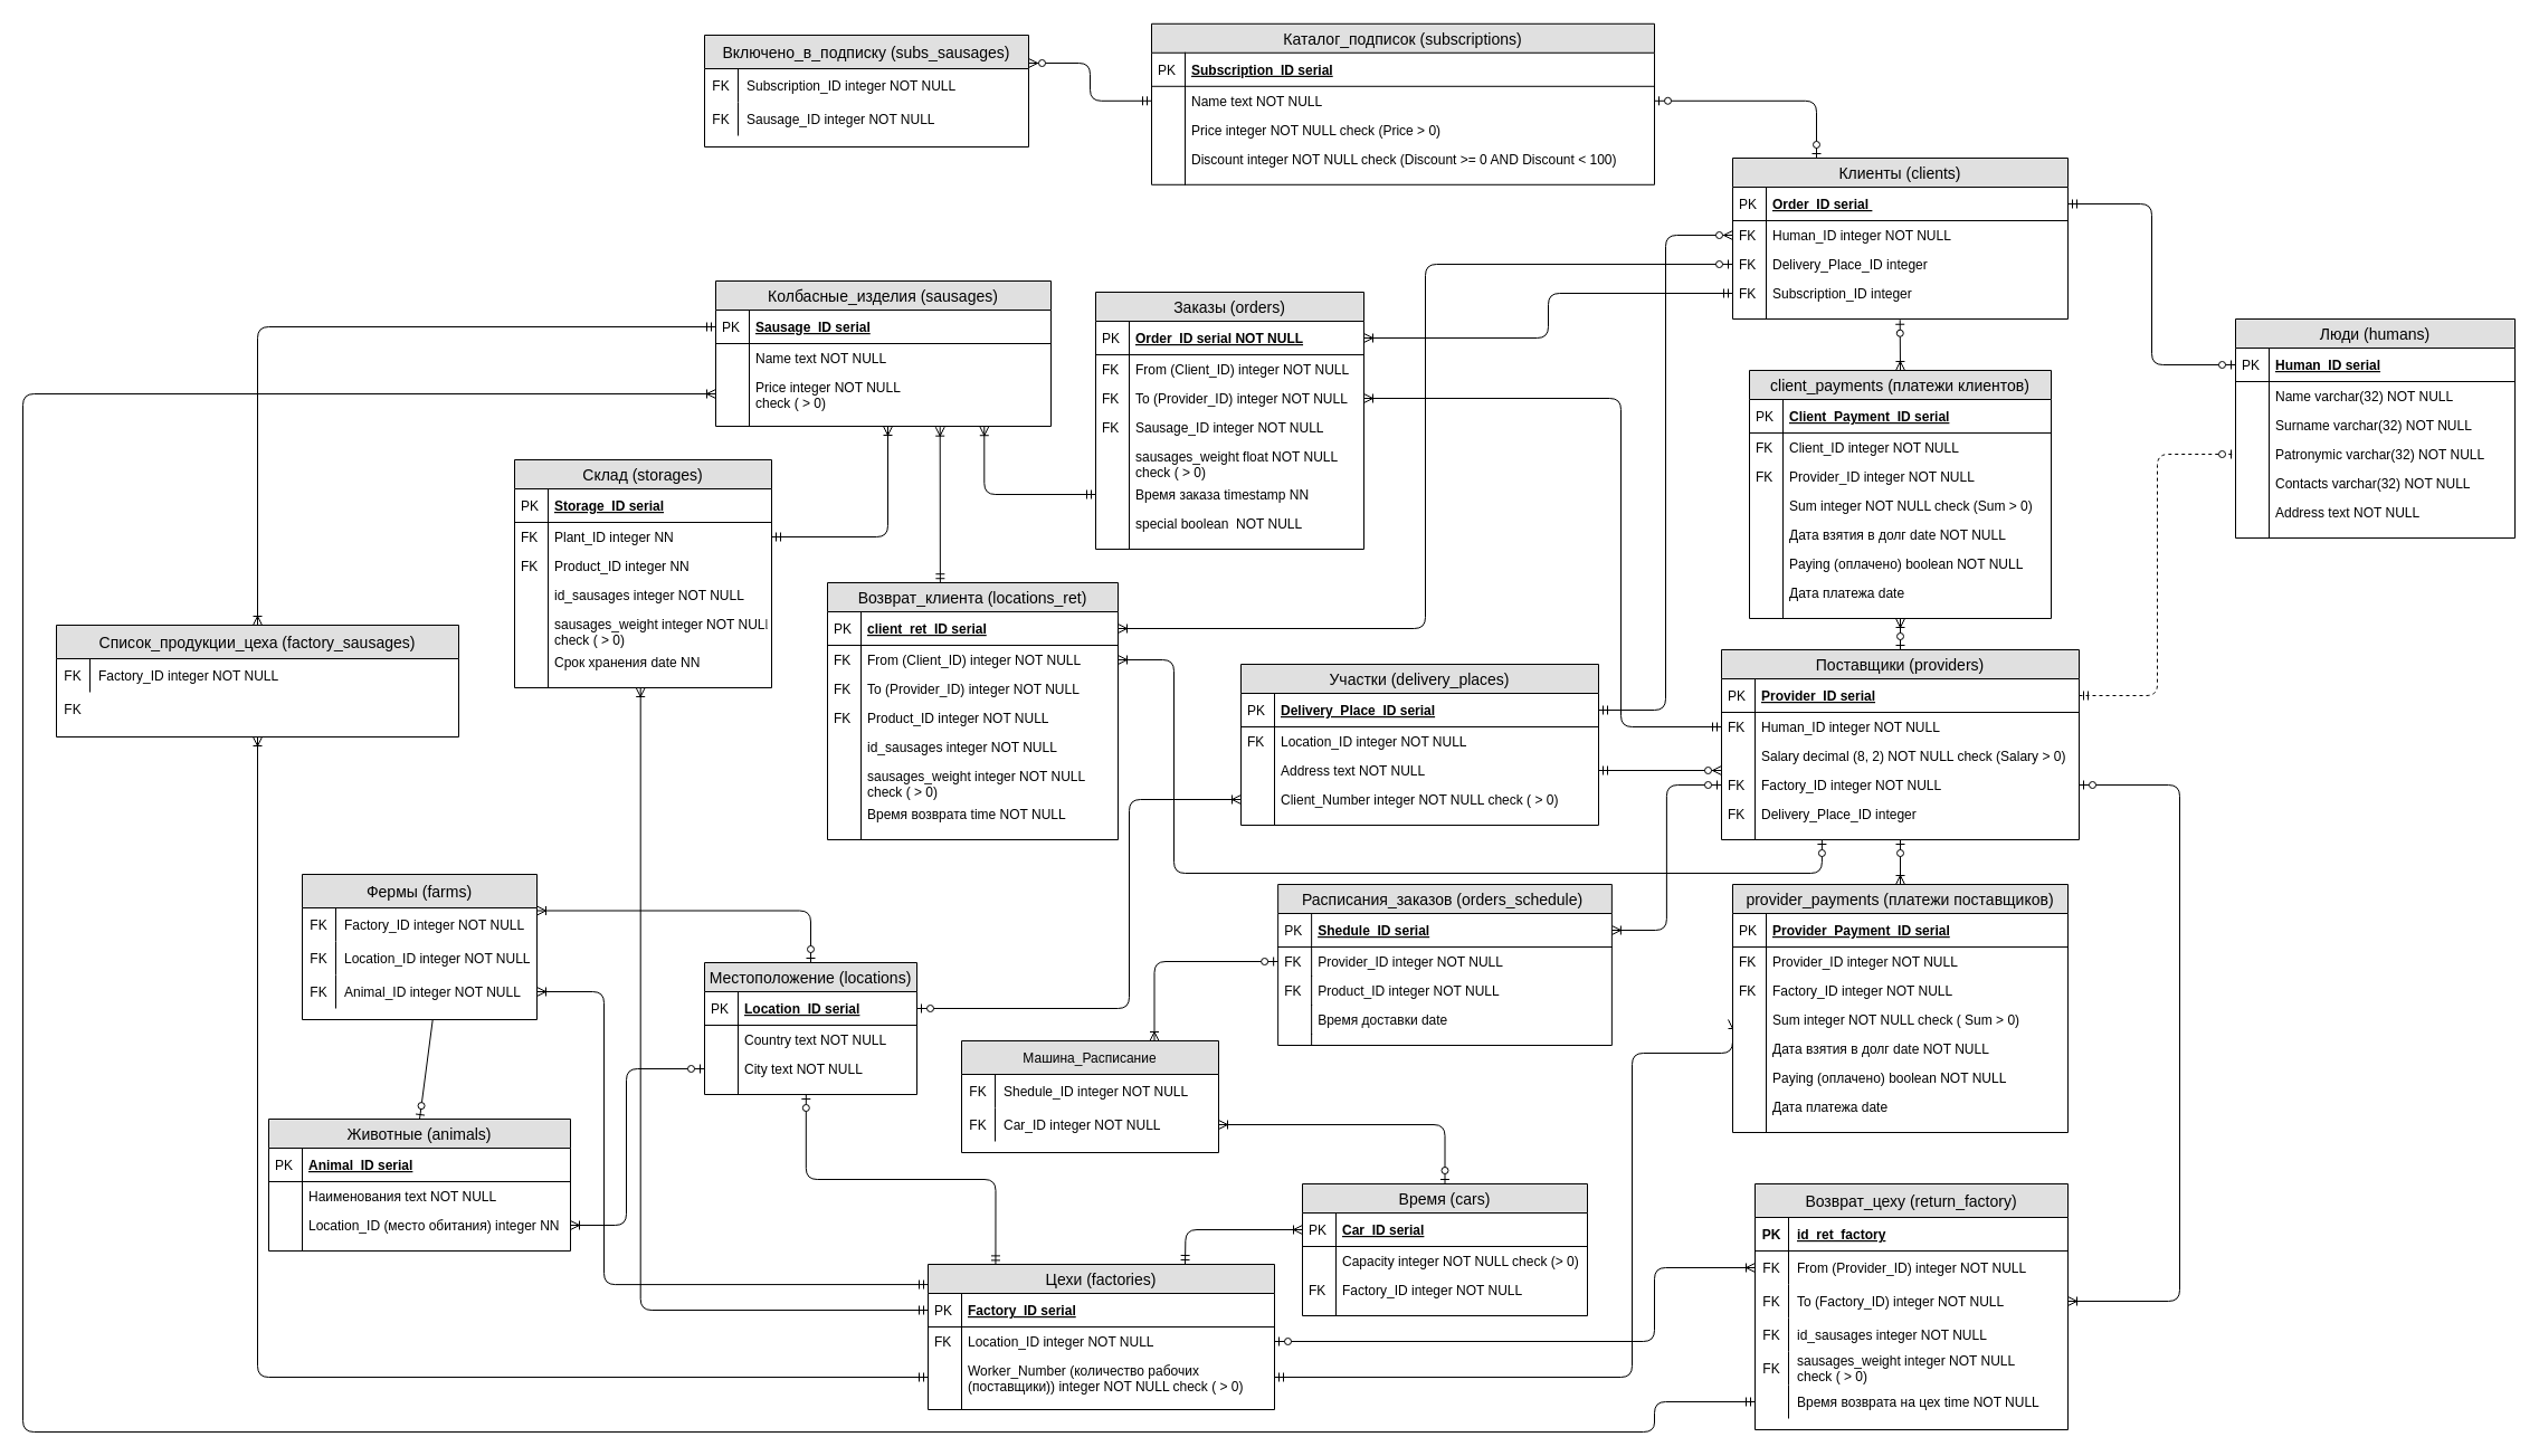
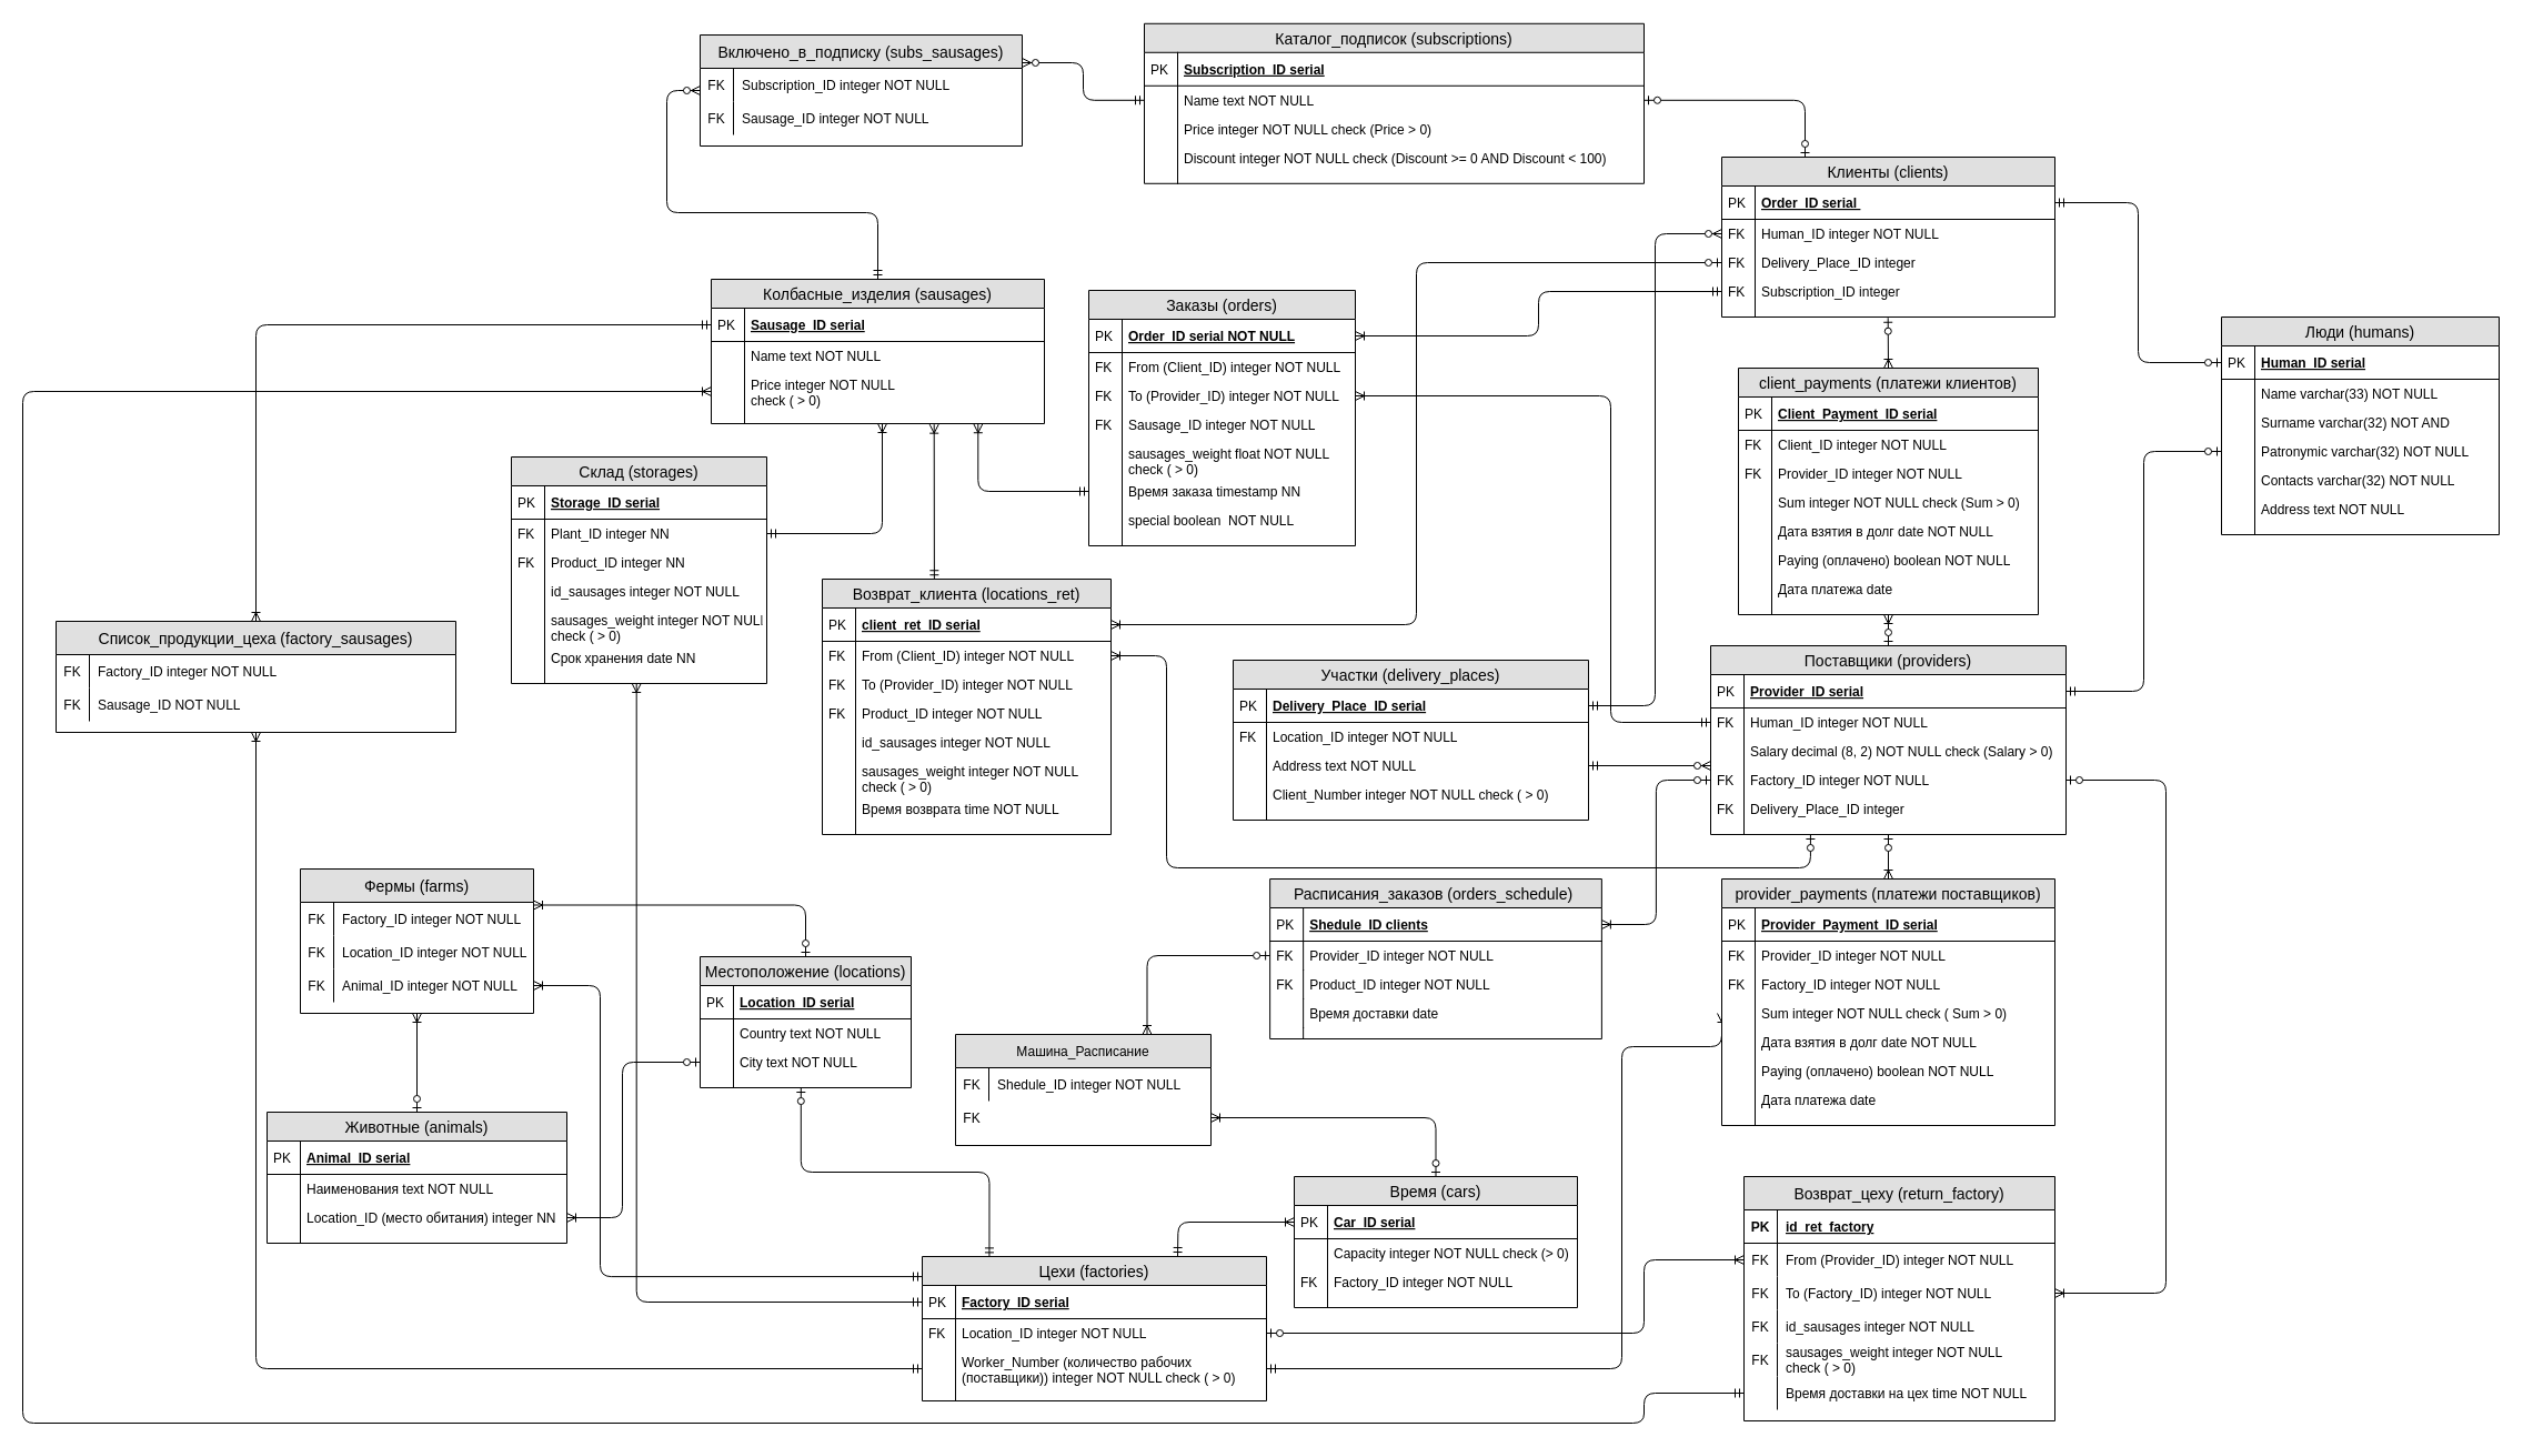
+ <mxCell id="190" value="" style="edgeStyle=orthogonalEdgeStyle;fontSize=12;html=1;endArrow=ERzeroToMany;startArrow=ERmandOne;exitX=0.5;exitY=0;exitDx=0;exitDy=0;entryX=0;entryY=0.5;entryDx=0;entryDy=0;" parent="1" source="153" target="38" edge="1"><mxGeometry width="100" height="100" relative="1" as="geometry"><mxPoint x="510" y="151" as="sourcePoint" /><mxPoint x="610" y="51" as="targetPoint" /><Array as="points"><mxPoint x="790" y="191" /><mxPoint x="600" y="191" /><mxPoint x="600" y="81" /></Array></mxGeometry></mxCell>
- <mxCell id="65" value="Name varchar(32) NOT NULL" style="shape=partialRectangle;top=0;left=0;right=0;bottom=0;align=left;verticalAlign=top;fillColor=none;spacingLeft=34;spacingRight=4;overflow=hidden;rotatable=0;points=[[0,0.5],[1,0.5]];portConstraint=eastwest;dropTarget=0;fontSize=12;" parent="62" vertex="1"><mxGeometry y="56" width="250" height="26" as="geometry" /></mxCell>
+ <mxCell id="65" value="Name varchar(33) NOT NULL" style="shape=partialRectangle;top=0;left=0;right=0;bottom=0;align=left;verticalAlign=top;fillColor=none;spacingLeft=34;spacingRight=4;overflow=hidden;rotatable=0;points=[[0,0.5],[1,0.5]];portConstraint=eastwest;dropTarget=0;fontSize=12;" parent="62" vertex="1"><mxGeometry y="56" width="250" height="26" as="geometry" /></mxCell>
- <mxCell id="67" value="Surname varchar(32) NOT NULL" style="shape=partialRectangle;top=0;left=0;right=0;bottom=0;align=left;verticalAlign=top;fillColor=none;spacingLeft=34;spacingRight=4;overflow=hidden;rotatable=0;points=[[0,0.5],[1,0.5]];portConstraint=eastwest;dropTarget=0;fontSize=12;" parent="62" vertex="1"><mxGeometry y="82" width="250" height="26" as="geometry" /></mxCell>
+ <mxCell id="67" value="Surname varchar(32) NOT AND" style="shape=partialRectangle;top=0;left=0;right=0;bottom=0;align=left;verticalAlign=top;fillColor=none;spacingLeft=34;spacingRight=4;overflow=hidden;rotatable=0;points=[[0,0.5],[1,0.5]];portConstraint=eastwest;dropTarget=0;fontSize=12;" parent="62" vertex="1"><mxGeometry y="82" width="250" height="26" as="geometry" /></mxCell>
- <mxCell id="25" value="" style="edgeStyle=orthogonalEdgeStyle;fontSize=12;html=1;endArrow=ERzeroToOne;startArrow=ERmandOne;entryX=0;entryY=0.5;entryDx=0;entryDy=0;exitX=1;exitY=0.5;exitDx=0;exitDy=0;endFill=1;dashed=1;" parent="1" source="78" target="69" edge="1"><mxGeometry width="100" height="100" relative="1" as="geometry"><mxPoint x="1880" y="621" as="sourcePoint" /><mxPoint x="1980" y="521" as="targetPoint" /></mxGeometry></mxCell>
+ <mxCell id="25" value="" style="edgeStyle=orthogonalEdgeStyle;fontSize=12;html=1;endArrow=ERzeroToOne;startArrow=ERmandOne;entryX=0;entryY=0.5;entryDx=0;entryDy=0;exitX=1;exitY=0.5;exitDx=0;exitDy=0;endFill=1;" parent="1" source="78" target="69" edge="1"><mxGeometry width="100" height="100" relative="1" as="geometry"><mxPoint x="1880" y="621" as="sourcePoint" /><mxPoint x="1980" y="521" as="targetPoint" /></mxGeometry></mxCell>
+ <mxCell id="198" value="Sausage_ID NOT NULL" style="shape=partialRectangle;connectable=0;fillColor=none;top=0;left=0;bottom=0;right=0;align=left;spacingLeft=6;overflow=hidden;" parent="196" vertex="1"><mxGeometry x="30" width="330" height="30" as="geometry" /></mxCell>
- <mxCell id="226" value="Shedule_ID serial" style="shape=partialRectangle;top=0;left=0;right=0;bottom=1;align=left;verticalAlign=middle;fillColor=none;spacingLeft=34;spacingRight=4;overflow=hidden;rotatable=0;points=[[0,0.5],[1,0.5]];portConstraint=eastwest;dropTarget=0;fontStyle=5;fontSize=12;" parent="225" vertex="1"><mxGeometry y="26" width="298.75" height="30" as="geometry" /></mxCell>
+ <mxCell id="226" value="Shedule_ID clients" style="shape=partialRectangle;top=0;left=0;right=0;bottom=1;align=left;verticalAlign=middle;fillColor=none;spacingLeft=34;spacingRight=4;overflow=hidden;rotatable=0;points=[[0,0.5],[1,0.5]];portConstraint=eastwest;dropTarget=0;fontStyle=5;fontSize=12;" parent="225" vertex="1"><mxGeometry y="26" width="298.75" height="30" as="geometry" /></mxCell>
- <mxCell id="33" value="" style="edgeStyle=orthogonalEdgeStyle;fontSize=12;html=1;endArrow=ERoneToMany;startArrow=ERzeroToOne;exitX=1;exitY=0.5;exitDx=0;exitDy=0;entryX=0;entryY=0.5;entryDx=0;entryDy=0;" parent="1" source="182" target="117" edge="1"><mxGeometry width="100" height="100" relative="1" as="geometry"><mxPoint x="1000" y="891" as="sourcePoint" /><mxPoint x="1100" y="791" as="targetPoint" /><Array as="points"><mxPoint x="1010" y="902" /><mxPoint x="1010" y="715" /></Array></mxGeometry></mxCell>
- <mxCell id="201" value="" style="fontSize=12;html=1;endArrow=ERoneToMany;startArrow=ERzeroToOne;exitX=0.5;exitY=0;exitDx=0;exitDy=0;endFill=0;startFill=1;" parent="1" source="253" target="271" edge="1"><mxGeometry width="100" height="100" relative="1" as="geometry"><mxPoint x="460" y="1011" as="sourcePoint" /><mxPoint x="560" y="911" as="targetPoint" /></mxGeometry></mxCell>
+ <mxCell id="201" value="" style="fontSize=12;html=1;endArrow=ERoneToMany;startArrow=ERzeroToOne;exitX=0.5;exitY=0;exitDx=0;exitDy=0;entryX=0.5;entryY=1;entryDx=0;entryDy=0;endFill=0;startFill=1;" parent="1" source="253" target="262" edge="1"><mxGeometry width="100" height="100" relative="1" as="geometry"><mxPoint x="460" y="1011" as="sourcePoint" /><mxPoint x="560" y="911" as="targetPoint" /></mxGeometry></mxCell>
- <mxCell id="283" value="Car_ID integer NOT NULL" style="shape=partialRectangle;connectable=0;fillColor=none;top=0;left=0;bottom=0;right=0;align=left;spacingLeft=6;overflow=hidden;" vertex="1" parent="281"><mxGeometry x="30" width="200" height="30" as="geometry" /></mxCell>
- <mxCell id="222" value="Время возврата на цех time NOT NULL" style="shape=partialRectangle;connectable=0;fillColor=none;top=0;left=0;bottom=0;right=0;align=left;spacingLeft=6;overflow=hidden;" parent="220" vertex="1"><mxGeometry x="30" width="250" height="30" as="geometry" /></mxCell>
+ <mxCell id="222" value="Время доставки на цех time NOT NULL" style="shape=partialRectangle;connectable=0;fillColor=none;top=0;left=0;bottom=0;right=0;align=left;spacingLeft=6;overflow=hidden;" parent="220" vertex="1"><mxGeometry x="30" width="250" height="30" as="geometry" /></mxCell>
